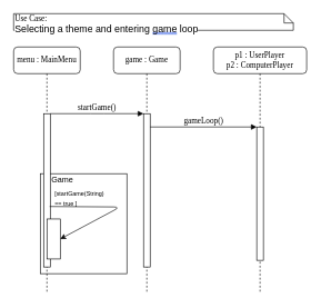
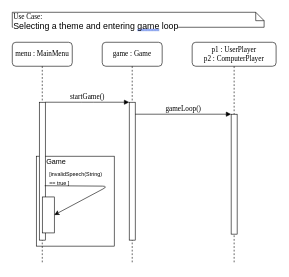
- <mxCell id="5" value="&lt;font style=&quot;font-size: 9px&quot;&gt;[startGame(String) &lt;br&gt;== true ]&lt;/font&gt;" style="text;html=1;resizable=0;points=[];autosize=1;align=left;verticalAlign=top;spacingTop=-4;" parent="2" vertex="1"><mxGeometry x="-90" y="210" width="100" height="30" as="geometry" /></mxCell>
+ <mxCell id="5" value="&lt;font style=&quot;font-size: 9px&quot;&gt;[invalidSpeech(String) &lt;br&gt;== true ]&lt;/font&gt;" style="text;html=1;resizable=0;points=[];autosize=1;align=left;verticalAlign=top;spacingTop=-4;" parent="2" vertex="1"><mxGeometry x="-90" y="210" width="100" height="30" as="geometry" /></mxCell>
